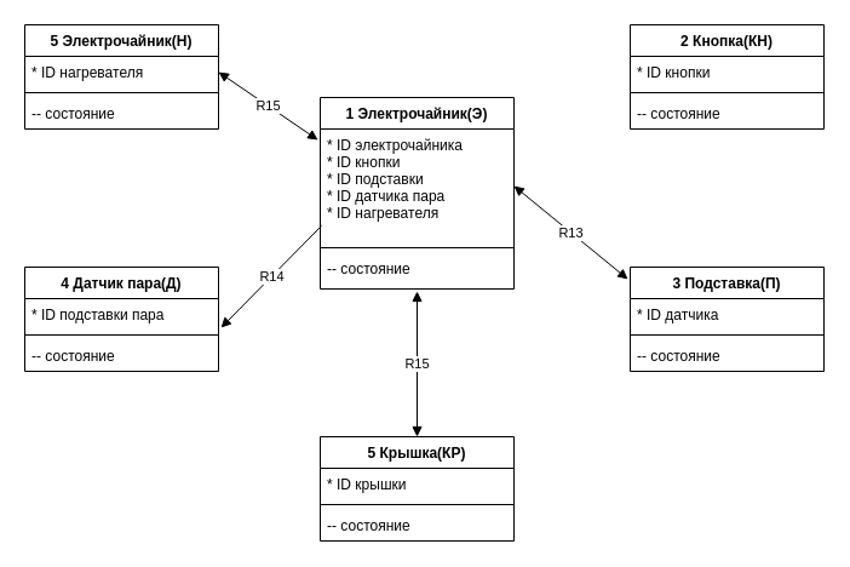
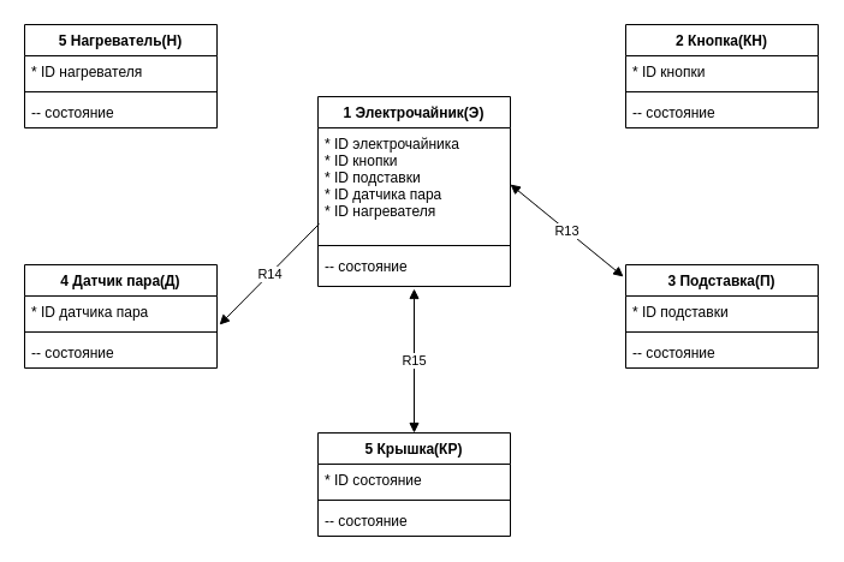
- <mxCell id="10" value="5 Электрочайник(Н)" style="swimlane;fontStyle=1;align=center;verticalAlign=top;childLayout=stackLayout;horizontal=1;startSize=26;horizontalStack=0;resizeParent=1;resizeParentMax=0;resizeLast=0;collapsible=1;marginBottom=0;" parent="1" vertex="1"><mxGeometry x="20" y="20" width="160" height="86" as="geometry" /></mxCell>
+ <mxCell id="10" value="5 Нагреватель(Н)" style="swimlane;fontStyle=1;align=center;verticalAlign=top;childLayout=stackLayout;horizontal=1;startSize=26;horizontalStack=0;resizeParent=1;resizeParentMax=0;resizeLast=0;collapsible=1;marginBottom=0;" parent="1" vertex="1"><mxGeometry x="20" y="20" width="160" height="86" as="geometry" /></mxCell>
- <mxCell id="22" value="R15" style="endArrow=block;startArrow=block;endFill=1;startFill=1;html=1;exitX=1;exitY=0.5;exitDx=0;exitDy=0;entryX=-0.012;entryY=0.096;entryDx=0;entryDy=0;entryPerimeter=0;" parent="1" source="11" target="3" edge="1"><mxGeometry width="160" relative="1" as="geometry"><mxPoint x="260" y="130" as="sourcePoint" /><mxPoint x="260" y="80" as="targetPoint" /></mxGeometry></mxCell>
- <mxCell id="19" value="* ID подставки пара" style="text;strokeColor=none;fillColor=none;align=left;verticalAlign=top;spacingLeft=4;spacingRight=4;overflow=hidden;rotatable=0;points=[[0,0.5],[1,0.5]];portConstraint=eastwest;" parent="18" vertex="1"><mxGeometry y="26" width="160" height="26" as="geometry" /></mxCell>
+ <mxCell id="19" value="* ID датчика пара" style="text;strokeColor=none;fillColor=none;align=left;verticalAlign=top;spacingLeft=4;spacingRight=4;overflow=hidden;rotatable=0;points=[[0,0.5],[1,0.5]];portConstraint=eastwest;" parent="18" vertex="1"><mxGeometry y="26" width="160" height="26" as="geometry" /></mxCell>
- <mxCell id="15" value="* ID датчика" style="text;strokeColor=none;fillColor=none;align=left;verticalAlign=top;spacingLeft=4;spacingRight=4;overflow=hidden;rotatable=0;points=[[0,0.5],[1,0.5]];portConstraint=eastwest;" parent="14" vertex="1"><mxGeometry y="26" width="160" height="26" as="geometry" /></mxCell>
+ <mxCell id="15" value="* ID подставки" style="text;strokeColor=none;fillColor=none;align=left;verticalAlign=top;spacingLeft=4;spacingRight=4;overflow=hidden;rotatable=0;points=[[0,0.5],[1,0.5]];portConstraint=eastwest;" parent="14" vertex="1"><mxGeometry y="26" width="160" height="26" as="geometry" /></mxCell>
- <mxCell id="26" value="* ID крышки" style="text;strokeColor=none;fillColor=none;align=left;verticalAlign=top;spacingLeft=4;spacingRight=4;overflow=hidden;rotatable=0;points=[[0,0.5],[1,0.5]];portConstraint=eastwest;" parent="25" vertex="1"><mxGeometry y="26" width="160" height="26" as="geometry" /></mxCell>
+ <mxCell id="26" value="* ID состояние" style="text;strokeColor=none;fillColor=none;align=left;verticalAlign=top;spacingLeft=4;spacingRight=4;overflow=hidden;rotatable=0;points=[[0,0.5],[1,0.5]];portConstraint=eastwest;" parent="25" vertex="1"><mxGeometry y="26" width="160" height="26" as="geometry" /></mxCell>
